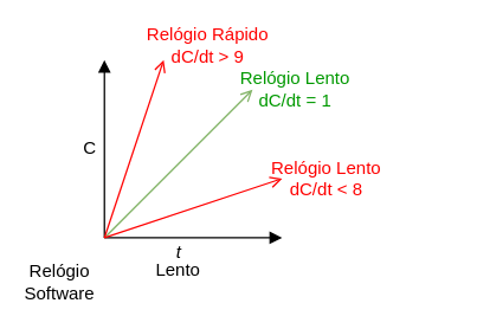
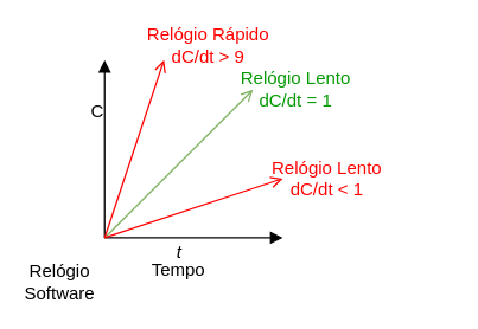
- <mxCell id="4" value="C" style="text;html=1;align=center;verticalAlign=middle;resizable=0;points=[];autosize=1;" vertex="1" parent="1"><mxGeometry x="50" y="90" width="20" height="20" as="geometry" /></mxCell>
+ <mxCell id="4" value="C" style="text;html=1;align=center;verticalAlign=middle;resizable=0;points=[];autosize=1;" vertex="1" parent="1"><mxGeometry x="55" y="65" width="20" height="20" as="geometry" /></mxCell>
- <mxCell id="12" value="Relógio Lento&lt;br&gt;dC/dt &amp;lt; 8" style="text;html=1;strokeColor=none;fillColor=none;align=center;verticalAlign=middle;whiteSpace=wrap;rounded=0;fontColor=#FF0000;" vertex="1" parent="1"><mxGeometry x="140" y="110" width="160" height="20" as="geometry" /></mxCell>
+ <mxCell id="12" value="Relógio Lento&lt;br&gt;dC/dt &amp;lt; 1" style="text;html=1;strokeColor=none;fillColor=none;align=center;verticalAlign=middle;whiteSpace=wrap;rounded=0;fontColor=#FF0000;" vertex="1" parent="1"><mxGeometry x="140" y="110" width="160" height="20" as="geometry" /></mxCell>
- <mxCell id="9" value="Lento" style="text;html=1;strokeColor=none;fillColor=none;align=center;verticalAlign=middle;whiteSpace=wrap;rounded=0;" vertex="1" parent="1"><mxGeometry x="100" y="172" width="40" height="20" as="geometry" /></mxCell>
+ <mxCell id="9" value="Tempo" style="text;html=1;strokeColor=none;fillColor=none;align=center;verticalAlign=middle;whiteSpace=wrap;rounded=0;" vertex="1" parent="1"><mxGeometry x="100" y="172" width="40" height="20" as="geometry" /></mxCell>
